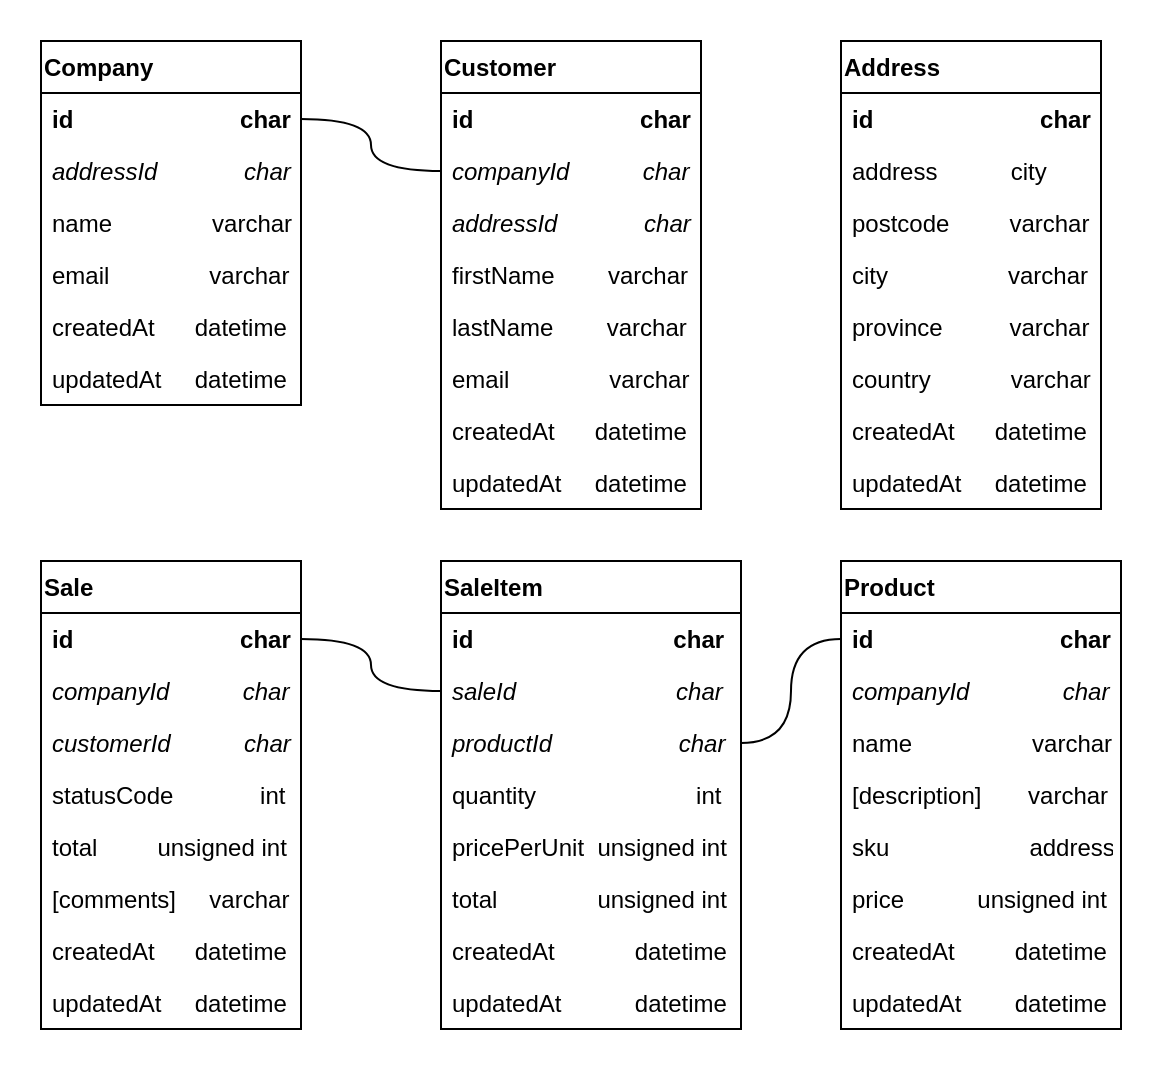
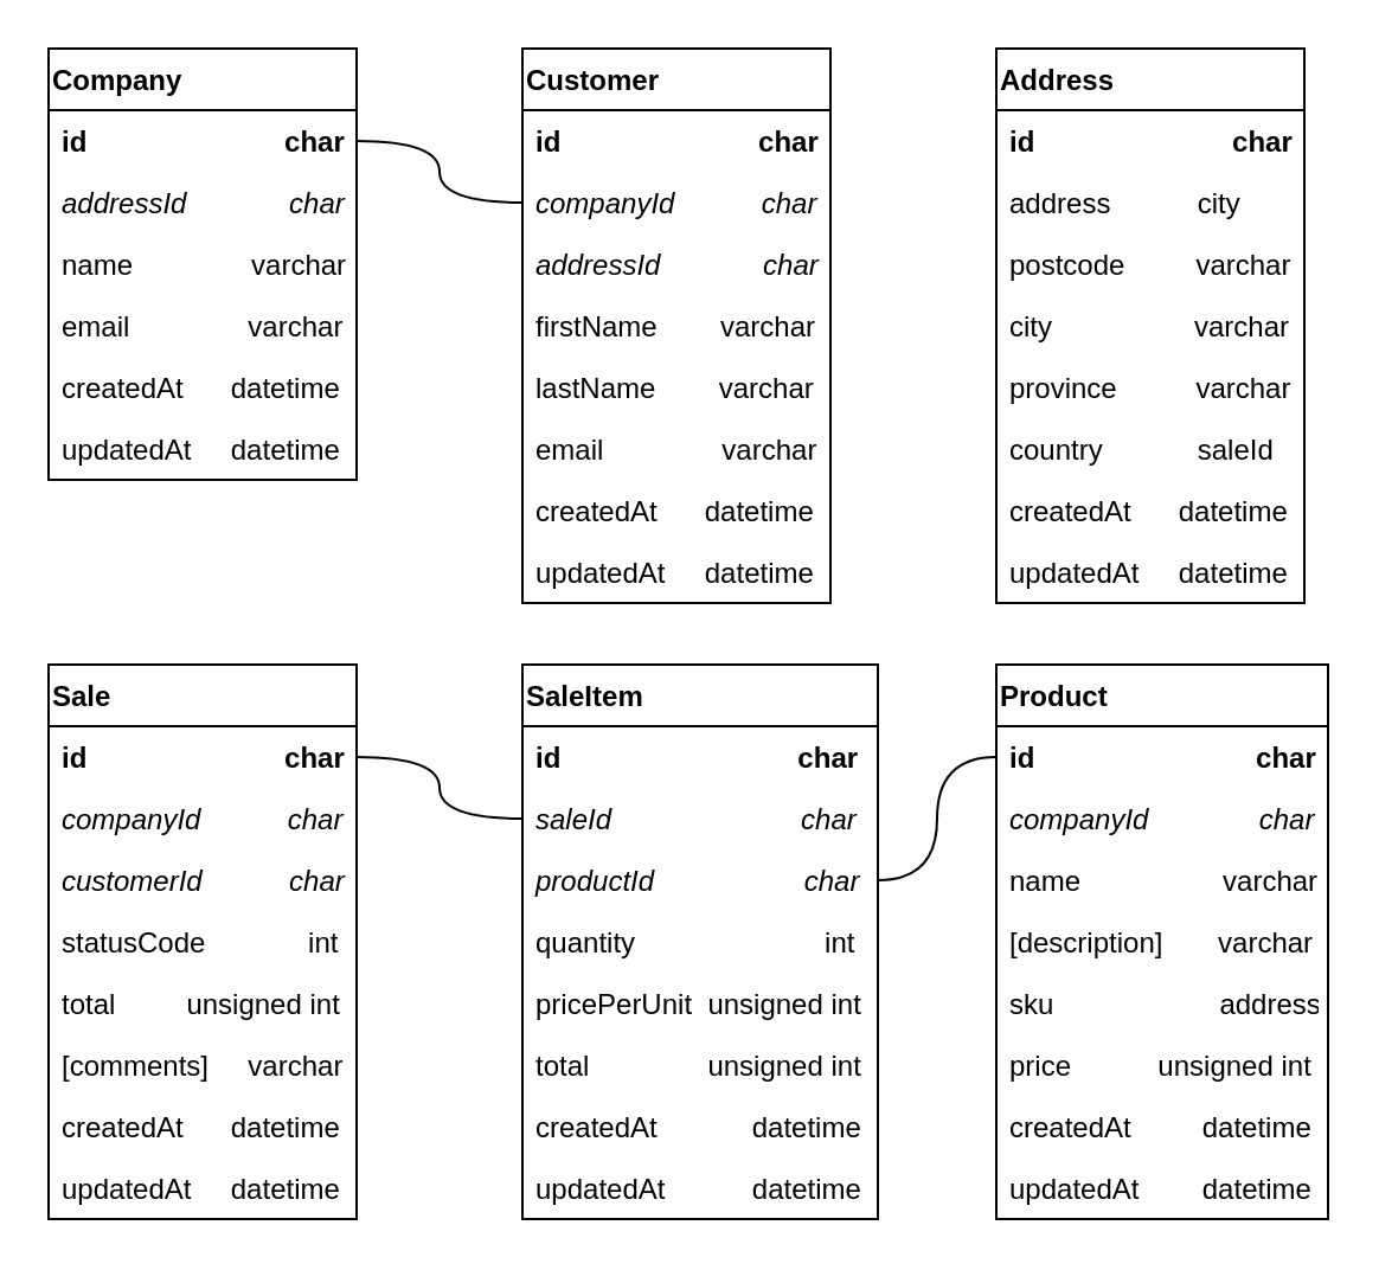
- <mxCell id="8" value="country            varchar" style="text;align=left;verticalAlign=top;spacingLeft=4;spacingRight=4;overflow=hidden;rotatable=0;points=[[0,0.5],[1,0.5]];portConstraint=eastwest;rounded=0;shadow=0;html=0;" parent="2" vertex="1"><mxGeometry y="156" width="130" height="26" as="geometry" /></mxCell>
+ <mxCell id="8" value="country            saleId" style="text;align=left;verticalAlign=top;spacingLeft=4;spacingRight=4;overflow=hidden;rotatable=0;points=[[0,0.5],[1,0.5]];portConstraint=eastwest;rounded=0;shadow=0;html=0;" parent="2" vertex="1"><mxGeometry y="156" width="130" height="26" as="geometry" /></mxCell>
